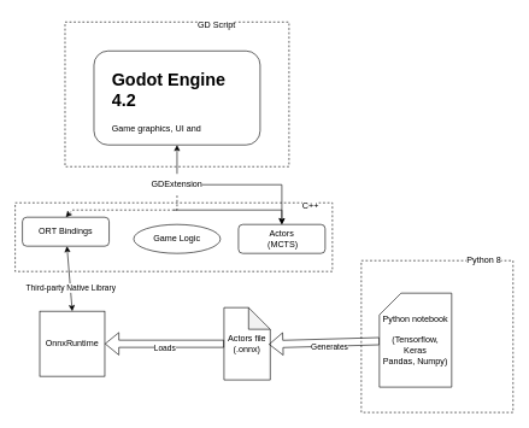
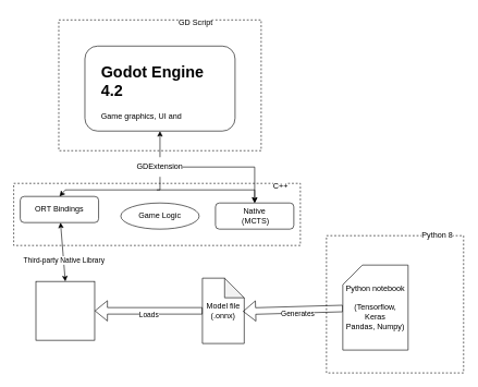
- <mxCell id="8" value="" style="endArrow=classic;html=1;rounded=0;entryX=0.5;entryY=0;entryDx=0;entryDy=0;exitX=0.5;exitY=1;exitDx=0;exitDy=0;dashed=1;" parent="1" source="6" target="7" edge="1"><mxGeometry width="50" height="50" relative="1" as="geometry"><mxPoint x="239" y="290" as="sourcePoint" /><mxPoint x="220" y="300" as="targetPoint" /><Array as="points"><mxPoint x="244" y="290" /><mxPoint x="99" y="290" /></Array></mxGeometry></mxCell>
+ <mxCell id="8" value="" style="endArrow=classic;html=1;rounded=0;entryX=0.5;entryY=0;entryDx=0;entryDy=0;exitX=0.5;exitY=1;exitDx=0;exitDy=0;" parent="1" source="6" target="7" edge="1"><mxGeometry width="50" height="50" relative="1" as="geometry"><mxPoint x="239" y="290" as="sourcePoint" /><mxPoint x="220" y="300" as="targetPoint" /><Array as="points"><mxPoint x="244" y="290" /><mxPoint x="99" y="290" /></Array></mxGeometry></mxCell>
- <mxCell id="25" value="&lt;div&gt;Actors&lt;/div&gt;&amp;nbsp;(MCTS)" style="rounded=1;whiteSpace=wrap;html=1;" vertex="1" parent="1"><mxGeometry x="329" y="310" width="120" height="40" as="geometry" /></mxCell>
+ <mxCell id="25" value="&lt;div&gt;Native&lt;/div&gt;&amp;nbsp;(MCTS)" style="rounded=1;whiteSpace=wrap;html=1;" vertex="1" parent="1"><mxGeometry x="329" y="310" width="120" height="40" as="geometry" /></mxCell>
- <mxCell id="15" value="OnnxRuntime" style="text;html=1;strokeColor=none;fillColor=none;align=center;verticalAlign=middle;whiteSpace=wrap;rounded=0;" parent="1" vertex="1"><mxGeometry x="69" y="460" width="60" height="30" as="geometry" /></mxCell>
- <mxCell id="18" value="Actors file&lt;br&gt;(.onnx)" style="shape=note;whiteSpace=wrap;html=1;backgroundOutline=1;darkOpacity=0.05;" parent="1" vertex="1"><mxGeometry x="309" y="425" width="64" height="100" as="geometry" /></mxCell>
+ <mxCell id="18" value="Model file&lt;br&gt;(.onnx)" style="shape=note;whiteSpace=wrap;html=1;backgroundOutline=1;darkOpacity=0.05;" parent="1" vertex="1"><mxGeometry x="309" y="425" width="64" height="100" as="geometry" /></mxCell>
